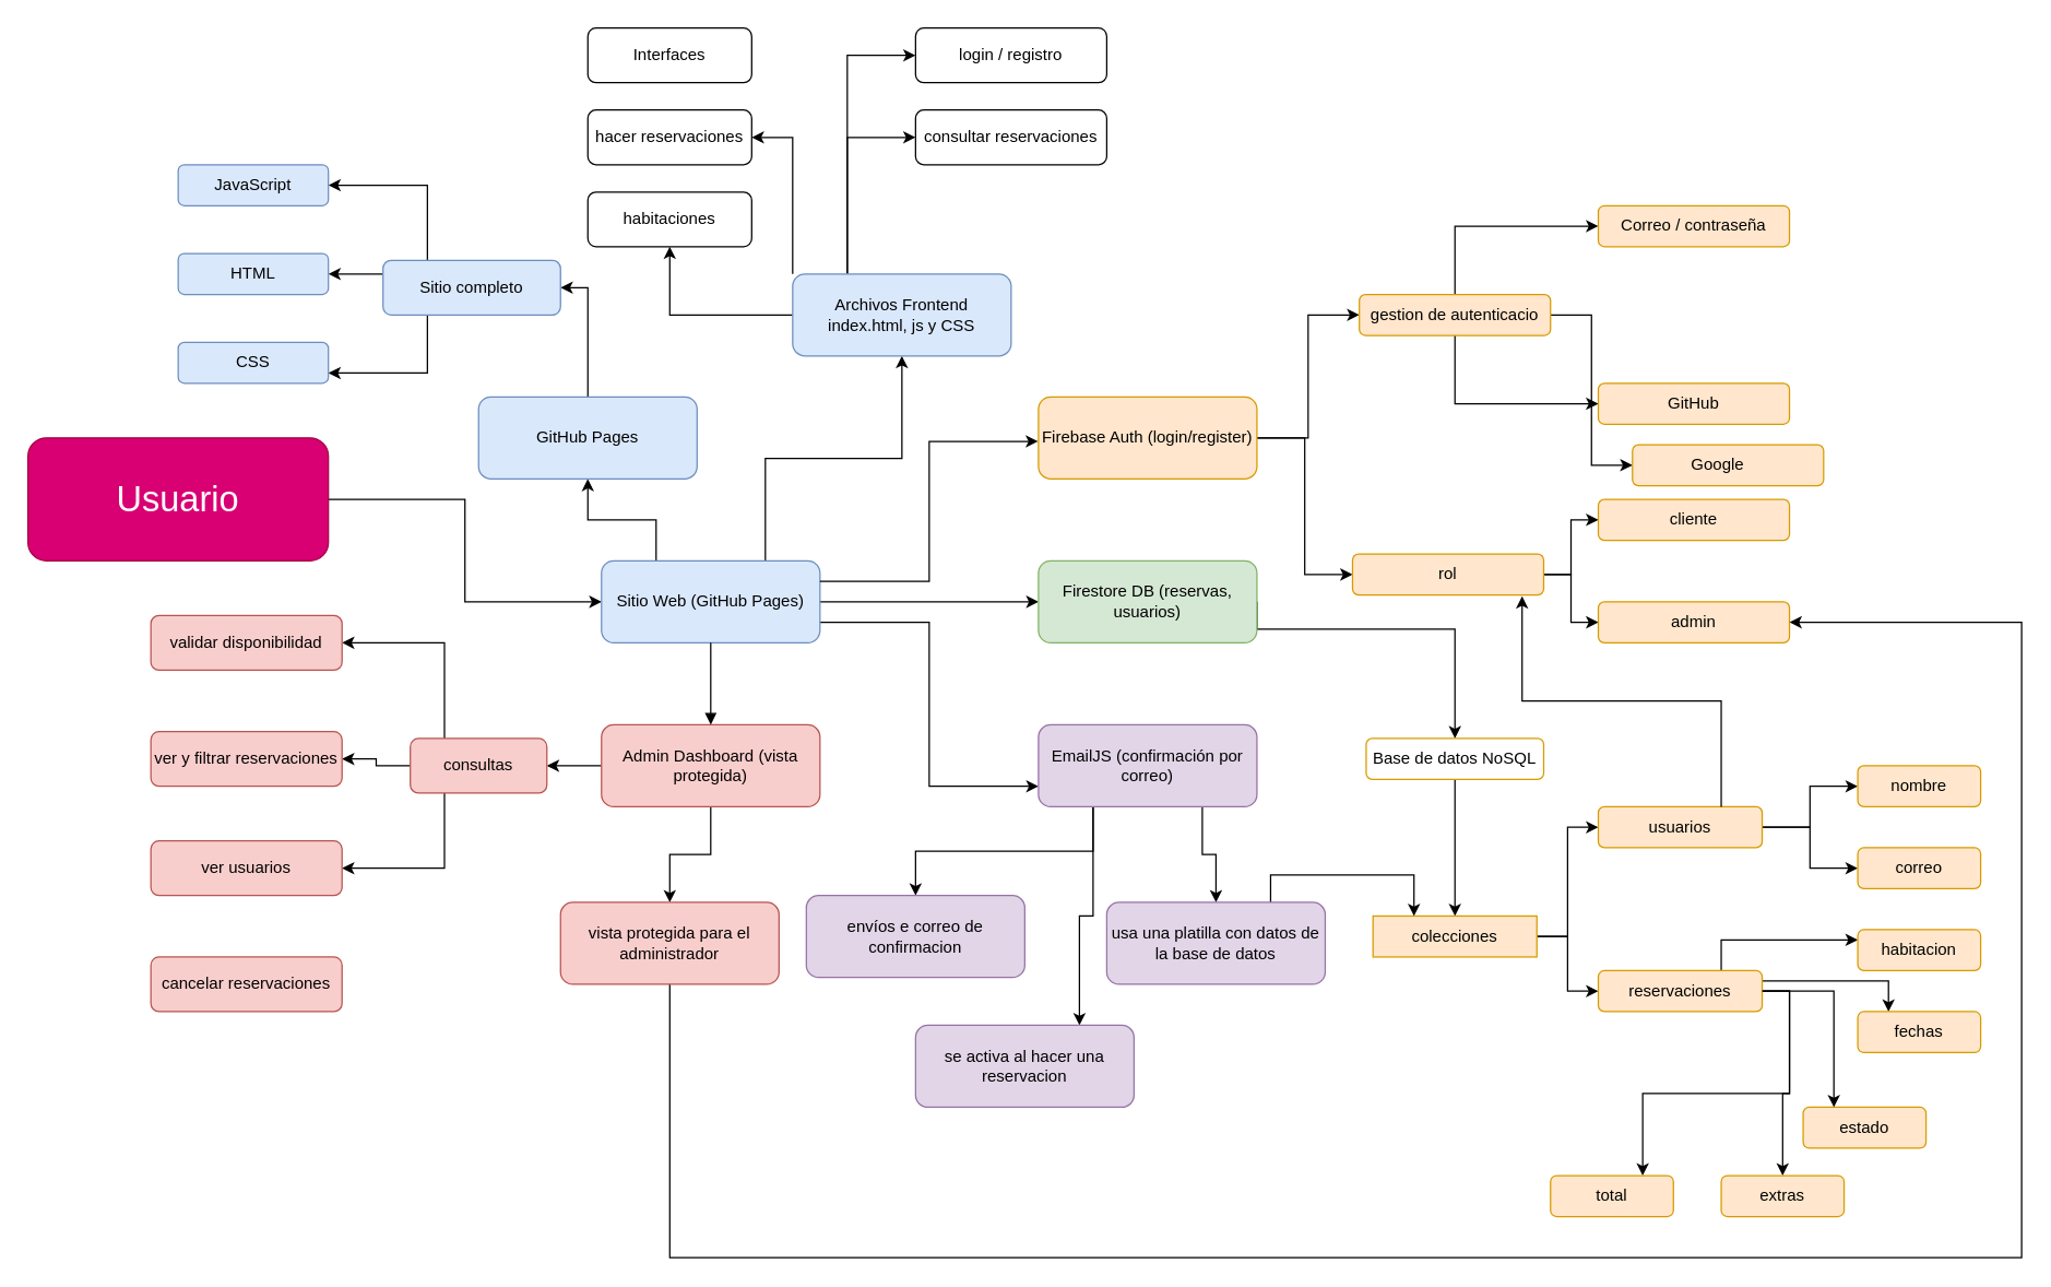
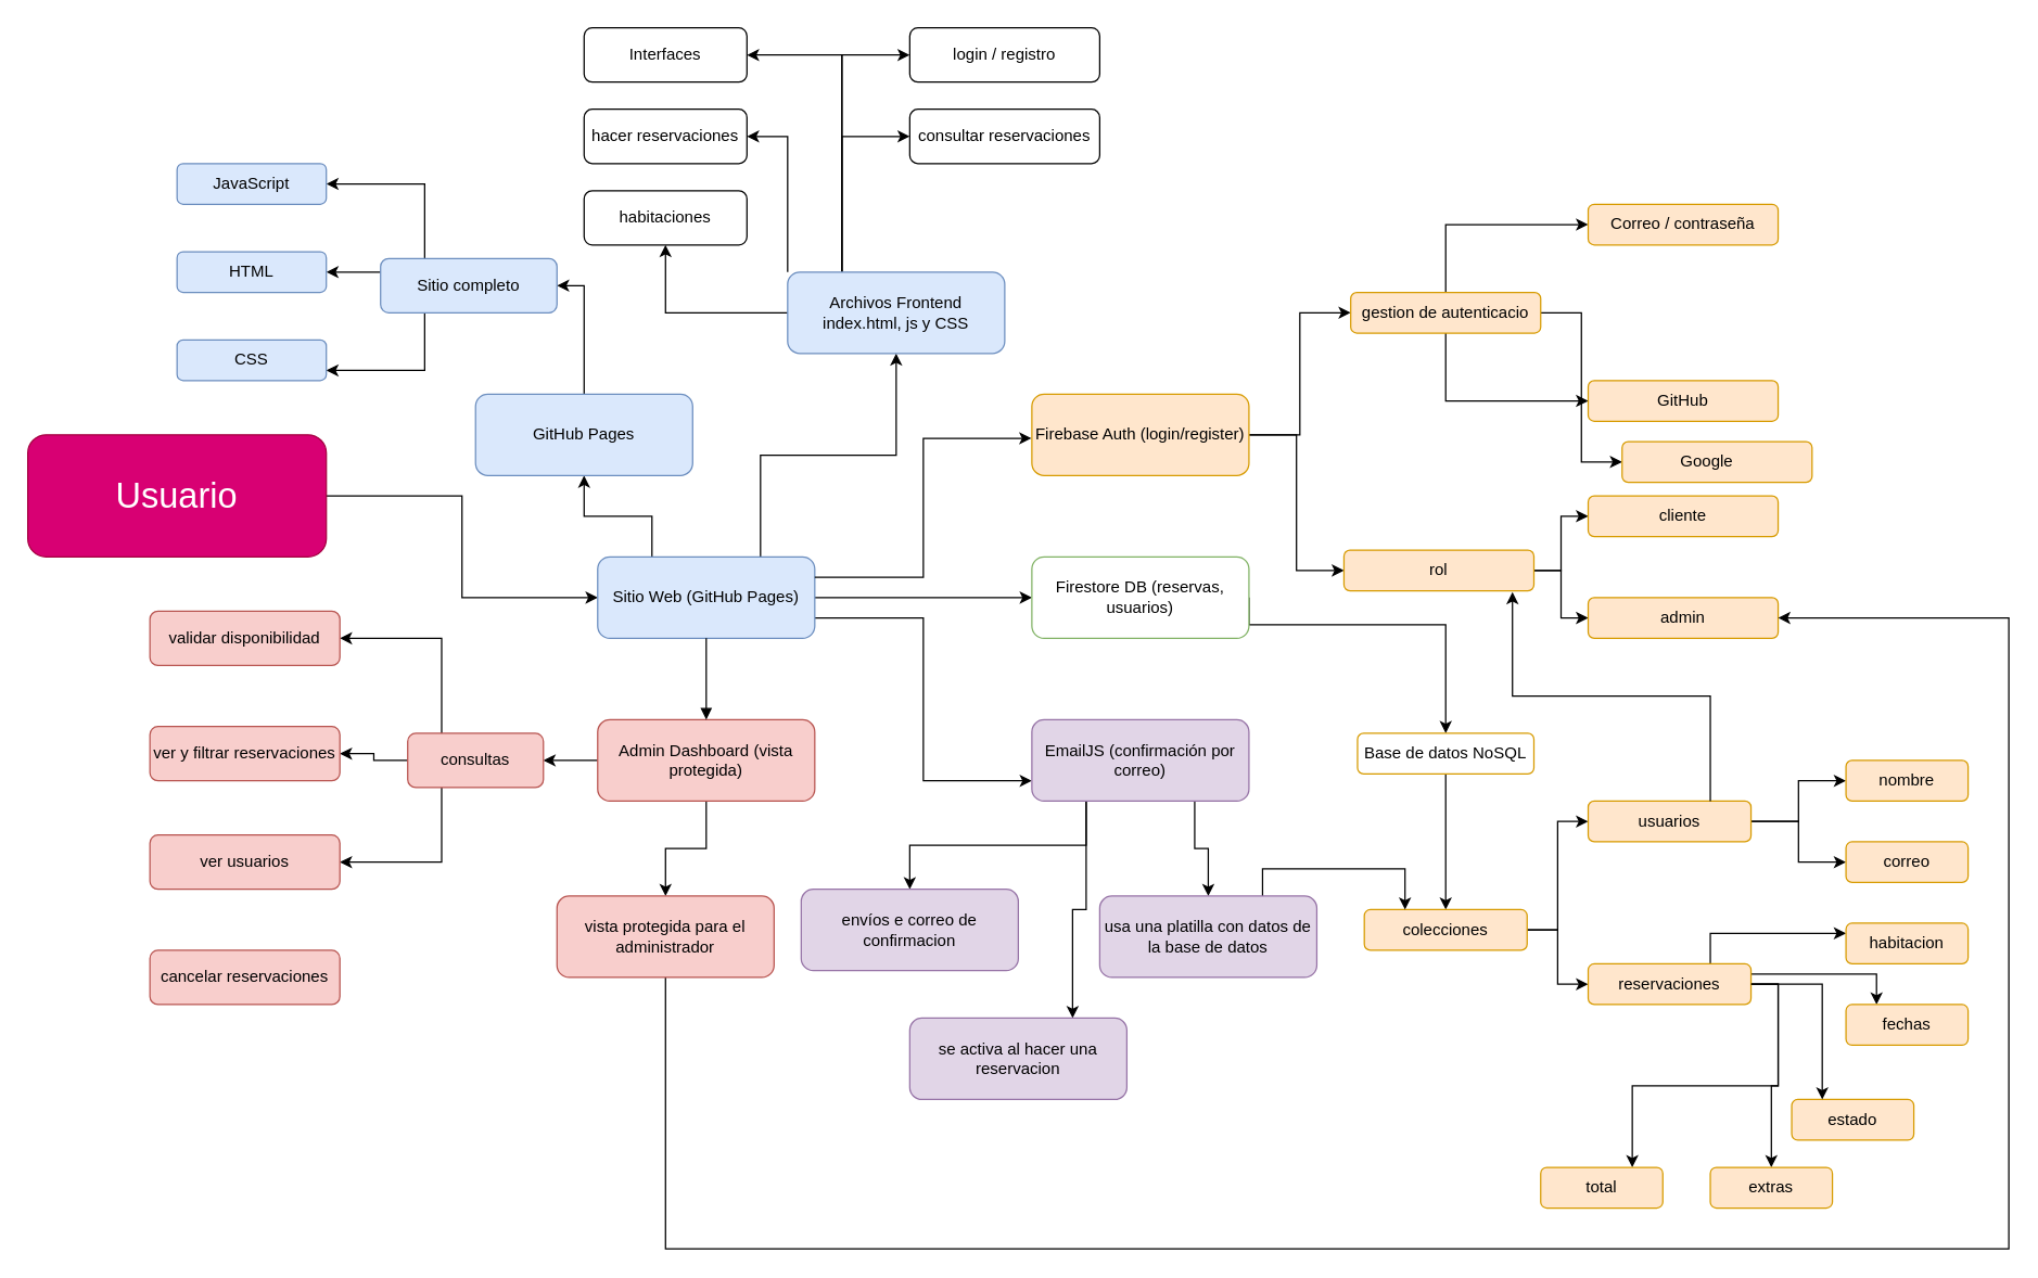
+ <mxCell id="23" style="edgeStyle=orthogonalEdgeStyle;rounded=0;orthogonalLoop=1;jettySize=auto;html=1;exitX=0.25;exitY=0;exitDx=0;exitDy=0;entryX=1;entryY=0.5;entryDx=0;entryDy=0;" edge="1" parent="1" source="26" target="28"><mxGeometry relative="1" as="geometry" /></mxCell>
- <mxCell id="13" value="Firestore DB (reservas, usuarios)" style="fillColor=#D5E8D4;strokeColor=#82B366;rounded=1;whiteSpace=wrap;html=1;" parent="1" vertex="1"><mxGeometry x="760" y="410" width="160" height="60" as="geometry" /></mxCell>
+ <mxCell id="13" value="Firestore DB (reservas, usuarios)" style="fillColor=#ffffff;strokeColor=#82B366;rounded=1;whiteSpace=wrap;html=1;" parent="1" vertex="1"><mxGeometry x="760" y="410" width="160" height="60" as="geometry" /></mxCell>
- <mxCell id="37" value="colecciones" style="fillColor=light-dark(#FFE6CC,#5C8B5A);strokeColor=#D79B00;whiteSpace=wrap;html=1;rounded=0;" vertex="1" parent="1"><mxGeometry x="1005" y="670" width="120" height="30" as="geometry" /></mxCell>
+ <mxCell id="37" value="colecciones" style="fillColor=light-dark(#FFE6CC,#5C8B5A);strokeColor=#D79B00;rounded=1;whiteSpace=wrap;html=1;" vertex="1" parent="1"><mxGeometry x="1005" y="670" width="120" height="30" as="geometry" /></mxCell>
